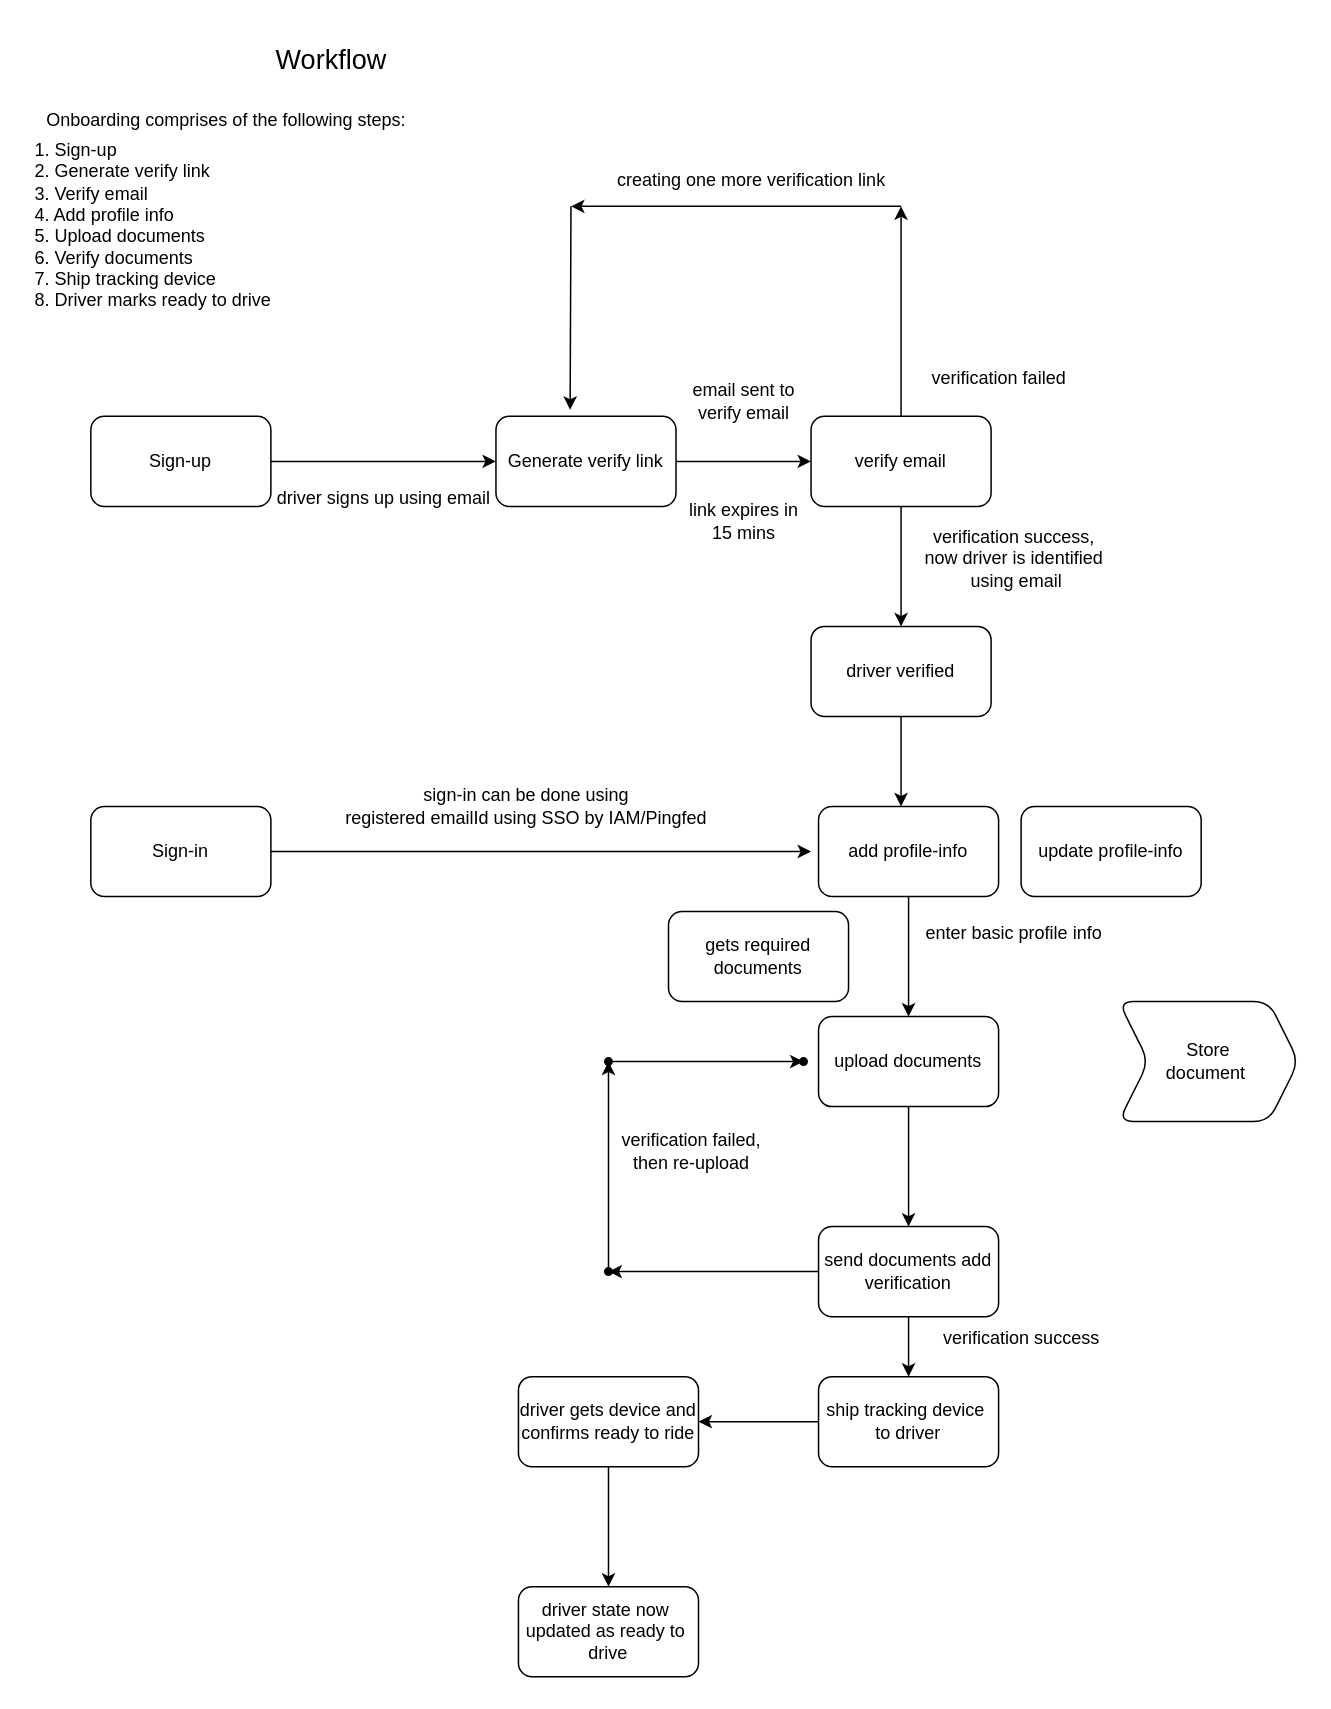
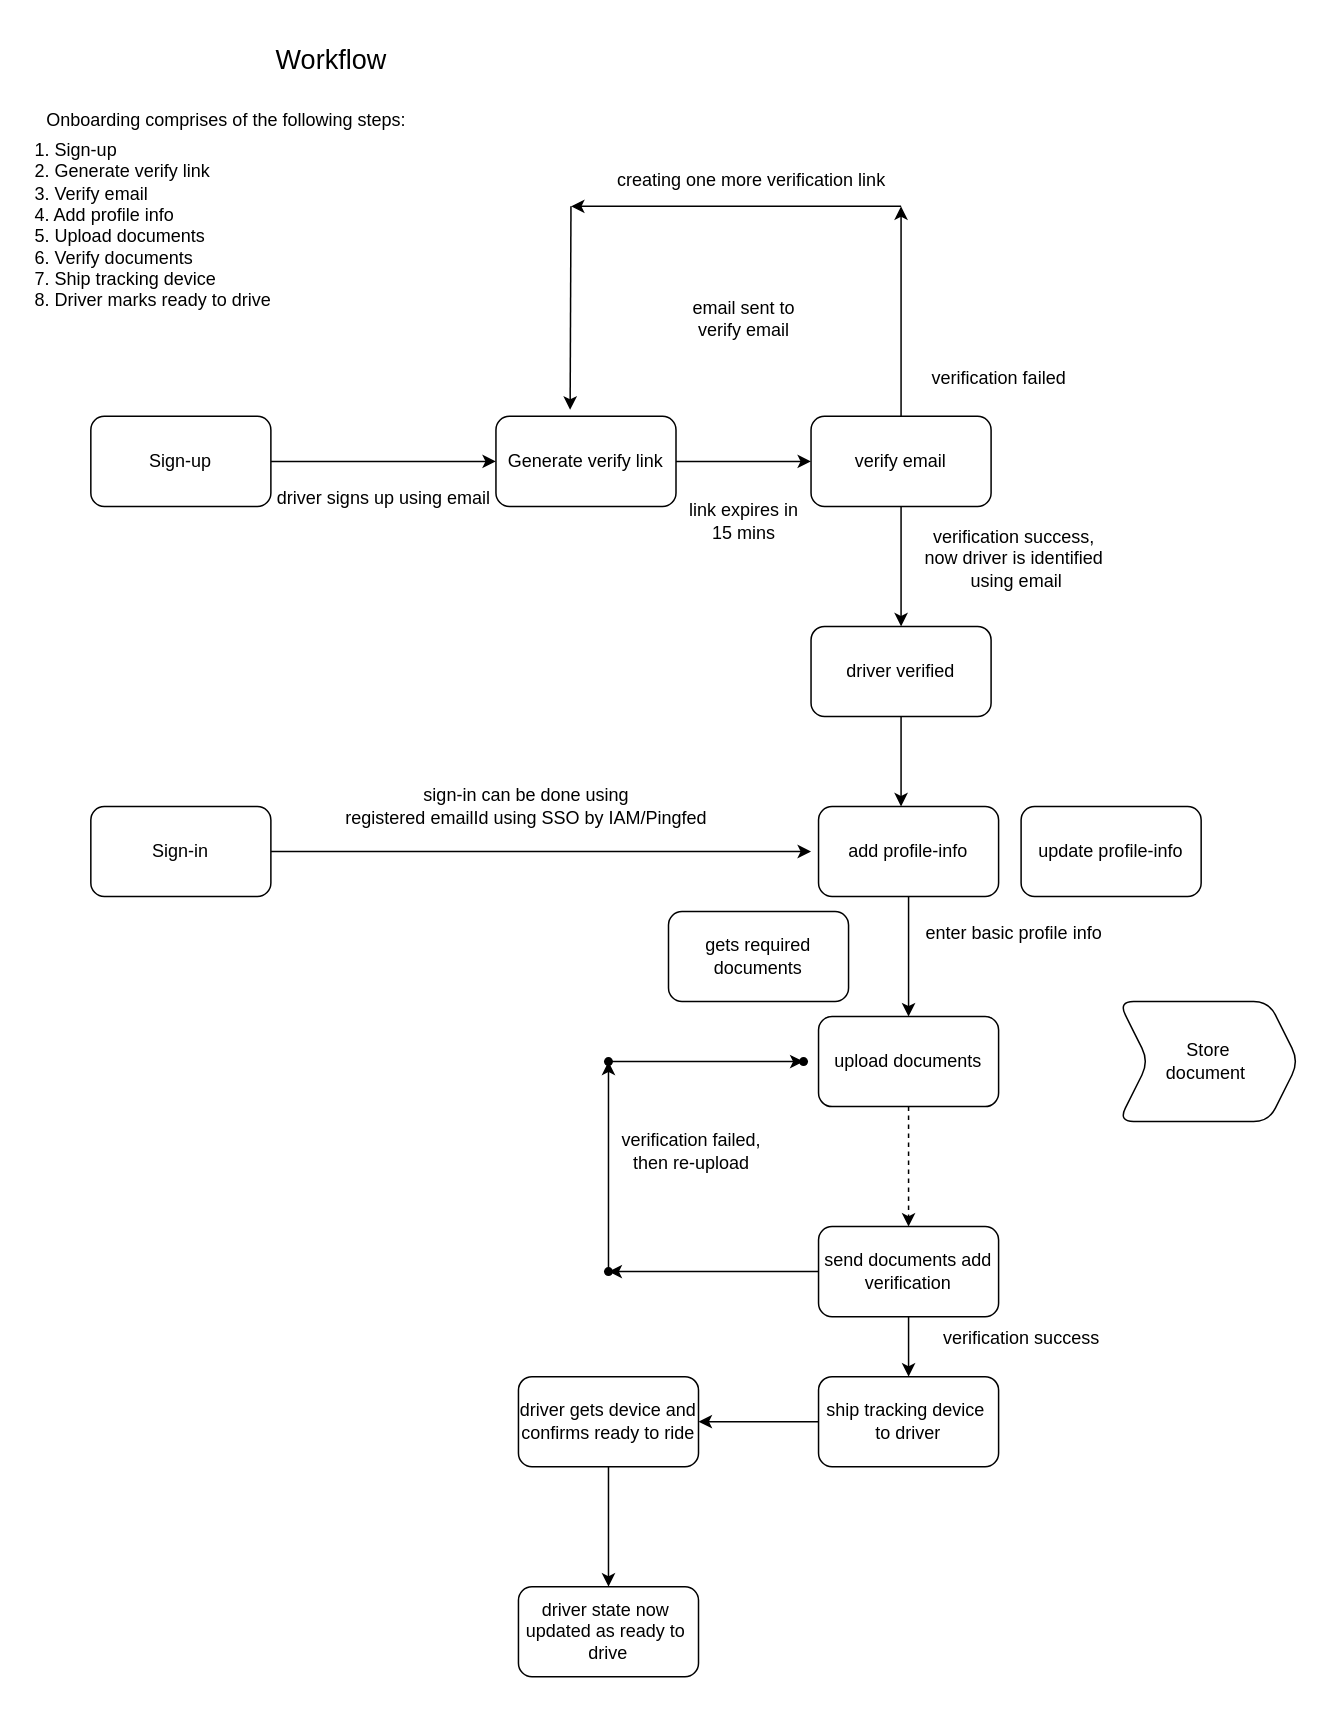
- <mxCell id="13" value="email sent to &lt;br&gt;verify email" style="text;html=1;align=center;verticalAlign=middle;resizable=0;points=[];autosize=1;strokeColor=none;fillColor=none;" parent="1" vertex="1"><mxGeometry x="450" y="247" width="90" height="40" as="geometry" /></mxCell>
+ <mxCell id="13" value="email sent to &lt;br&gt;verify email" style="text;html=1;align=center;verticalAlign=middle;resizable=0;points=[];autosize=1;strokeColor=none;fillColor=none;" parent="1" vertex="1"><mxGeometry x="450" y="192" width="90" height="40" as="geometry" /></mxCell>
- <mxCell id="27" value="" style="edgeStyle=orthogonalEdgeStyle;rounded=0;orthogonalLoop=1;jettySize=auto;html=1;" parent="1" source="28" target="34" edge="1"><mxGeometry relative="1" as="geometry" /></mxCell>
+ <mxCell id="27" value="" style="edgeStyle=orthogonalEdgeStyle;rounded=0;orthogonalLoop=1;jettySize=auto;html=1;dashed=1;" parent="1" source="28" target="34" edge="1"><mxGeometry relative="1" as="geometry" /></mxCell>
